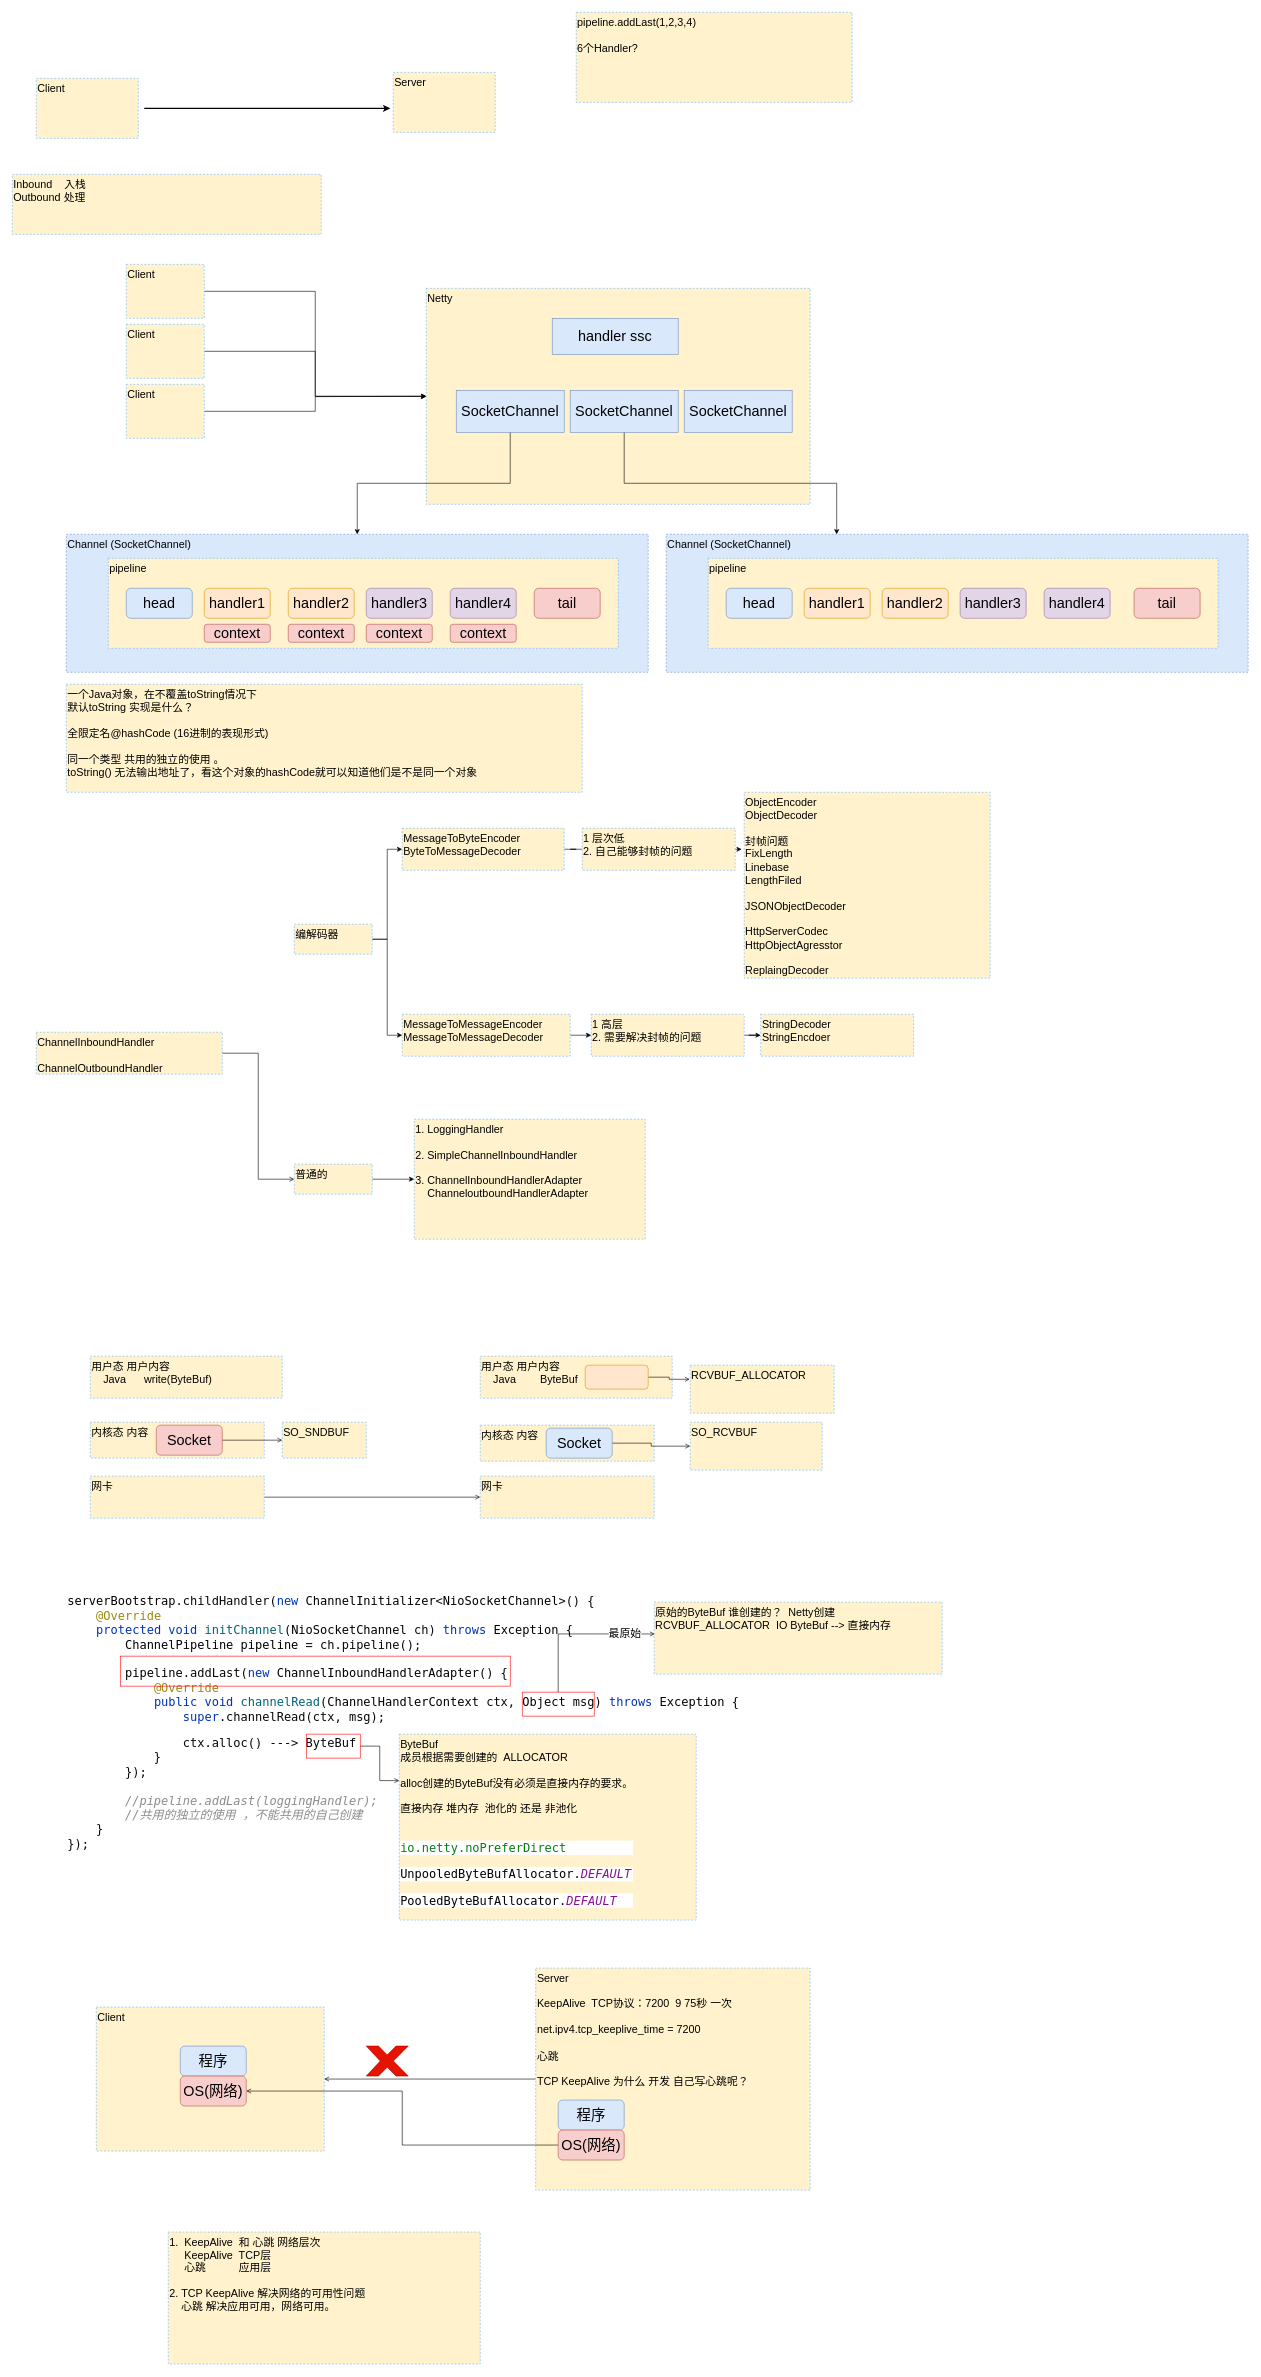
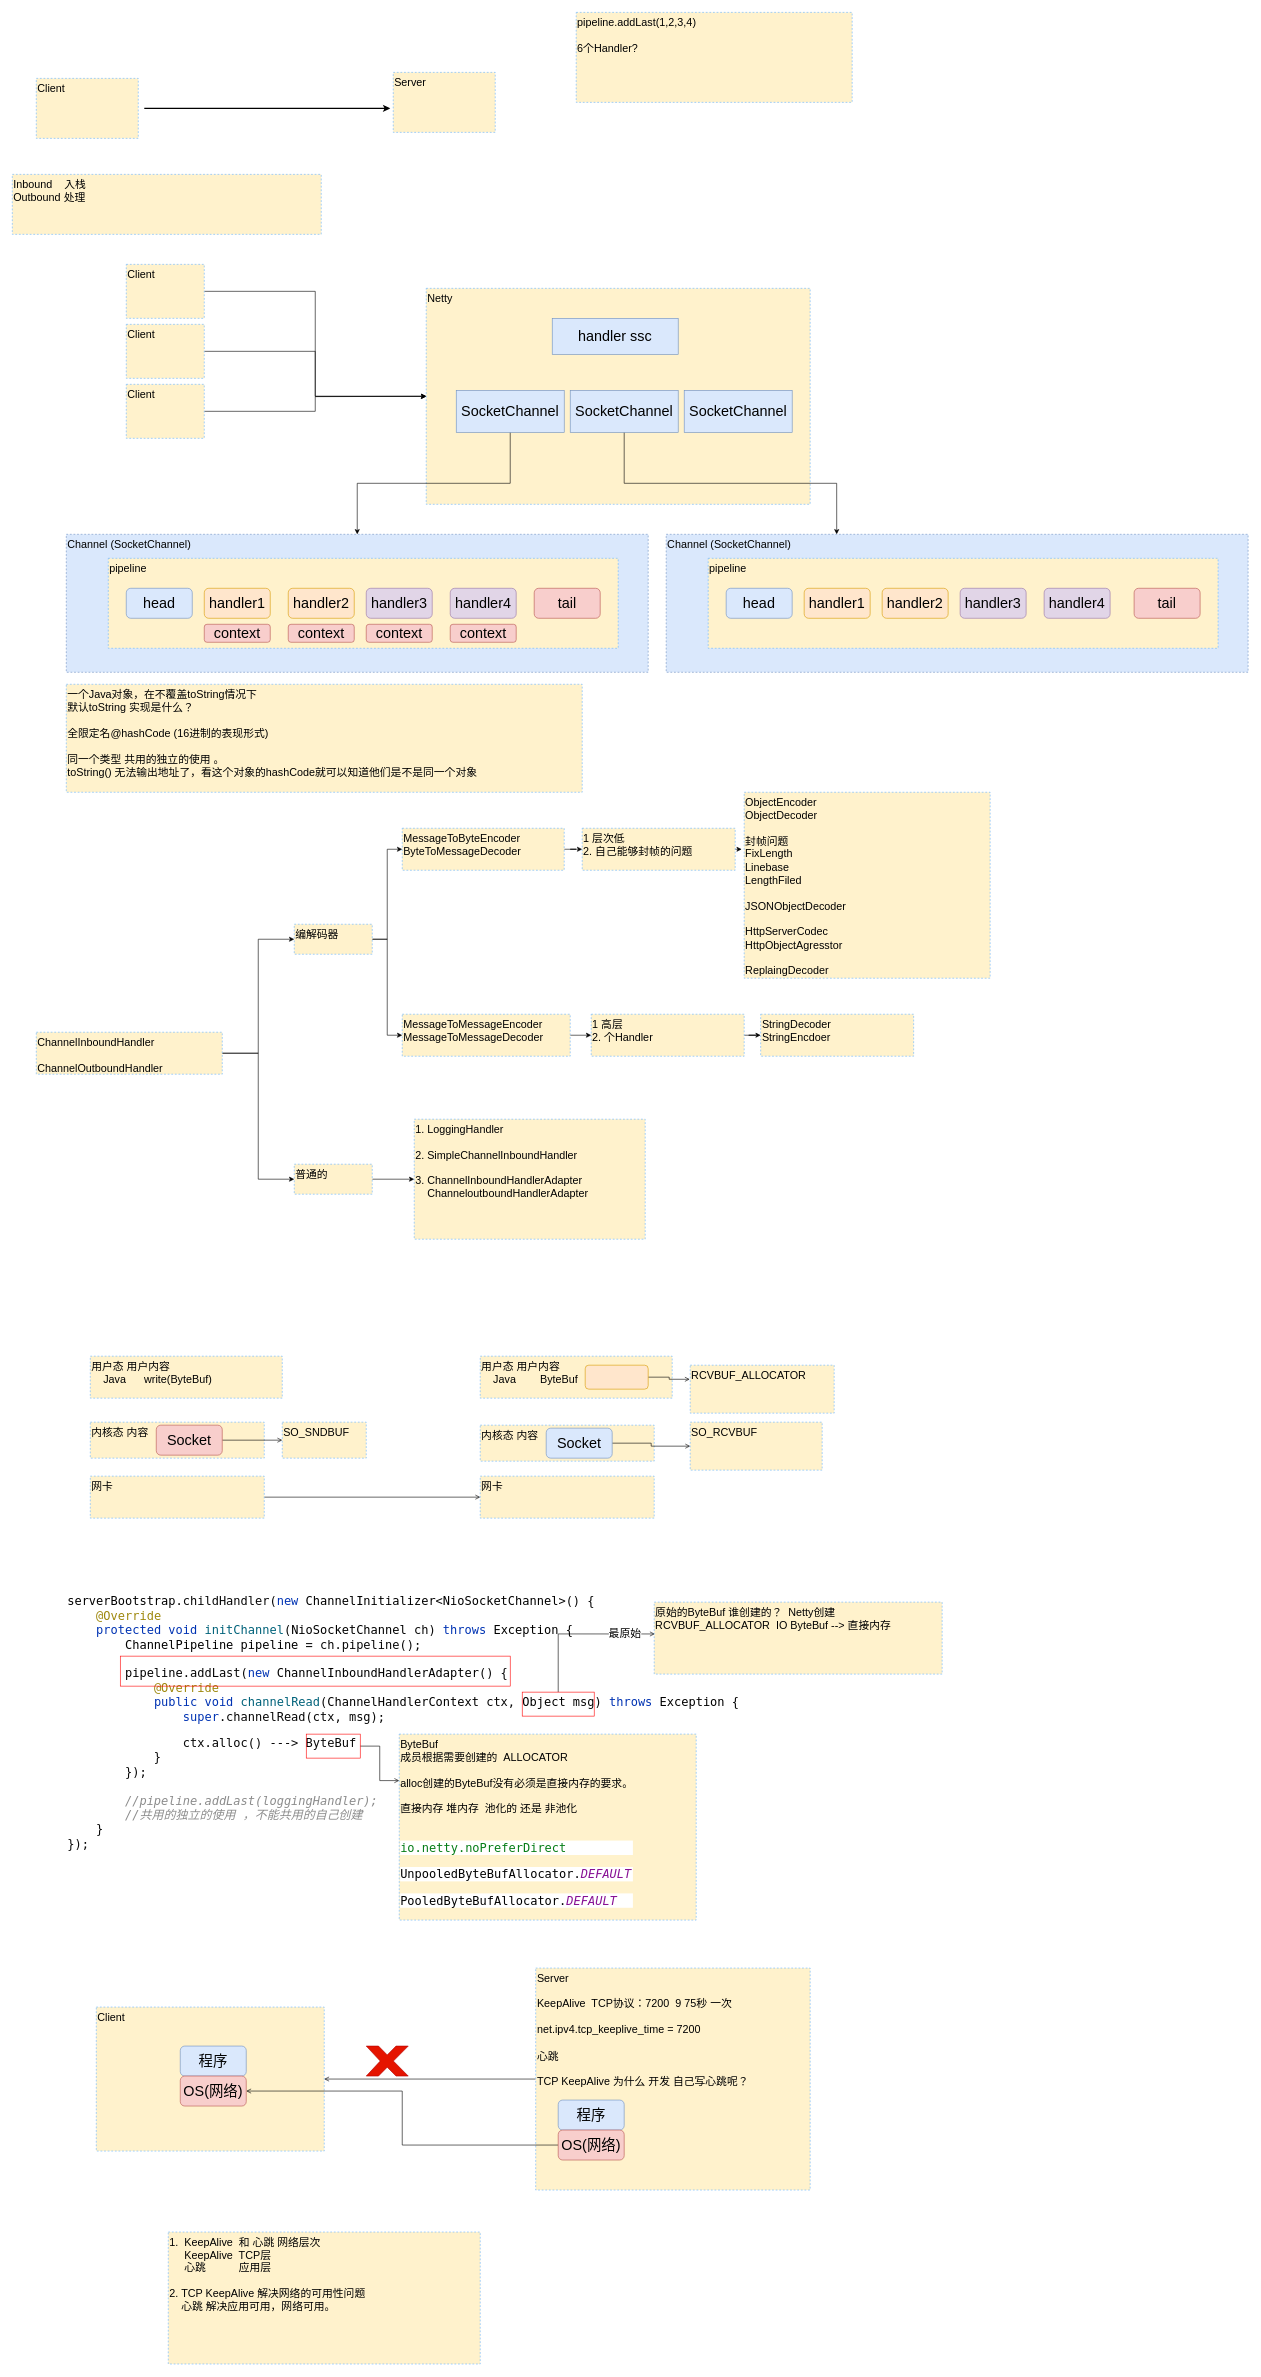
- <mxCell id="49" style="edgeStyle=orthogonalEdgeStyle;rounded=0;orthogonalLoop=1;jettySize=auto;html=1;exitX=1;exitY=0.5;exitDx=0;exitDy=0;endArrow=none;" parent="1" source="50" target="54" edge="1"><mxGeometry relative="1" as="geometry" /></mxCell>
+ <mxCell id="49" style="edgeStyle=orthogonalEdgeStyle;rounded=0;orthogonalLoop=1;jettySize=auto;html=1;exitX=1;exitY=0.5;exitDx=0;exitDy=0;" parent="1" source="50" target="54" edge="1"><mxGeometry relative="1" as="geometry" /></mxCell>
+ <mxCell id="41" style="edgeStyle=orthogonalEdgeStyle;rounded=0;orthogonalLoop=1;jettySize=auto;html=1;exitX=1;exitY=0.5;exitDx=0;exitDy=0;entryX=0;entryY=0.5;entryDx=0;entryDy=0;" parent="1" source="43" target="46" edge="1"><mxGeometry relative="1" as="geometry" /></mxCell>
- <mxCell id="56" value="1 高层&lt;br&gt;2. 需要解决封帧的问题" style="text;html=1;strokeColor=#66B2FF;fillColor=#fff2cc;align=left;verticalAlign=top;whiteSpace=wrap;rounded=0;fontSize=18;dashed=1;shadow=0;glass=0;" parent="1" vertex="1"><mxGeometry x="985" y="1690" width="255" height="70" as="geometry" /></mxCell>
+ <mxCell id="56" value="1 高层&lt;br&gt;2. 个Handler" style="text;html=1;strokeColor=#66B2FF;fillColor=#fff2cc;align=left;verticalAlign=top;whiteSpace=wrap;rounded=0;fontSize=18;dashed=1;shadow=0;glass=0;" parent="1" vertex="1"><mxGeometry x="985" y="1690" width="255" height="70" as="geometry" /></mxCell>
- <mxCell id="42" style="edgeStyle=orthogonalEdgeStyle;rounded=0;orthogonalLoop=1;jettySize=auto;html=1;exitX=1;exitY=0.5;exitDx=0;exitDy=0;entryX=0;entryY=0.5;entryDx=0;entryDy=0;endArrow=open;" parent="1" source="43" target="48" edge="1"><mxGeometry relative="1" as="geometry" /></mxCell>
+ <mxCell id="42" style="edgeStyle=orthogonalEdgeStyle;rounded=0;orthogonalLoop=1;jettySize=auto;html=1;exitX=1;exitY=0.5;exitDx=0;exitDy=0;entryX=0;entryY=0.5;entryDx=0;entryDy=0;" parent="1" source="43" target="48" edge="1"><mxGeometry relative="1" as="geometry" /></mxCell>
